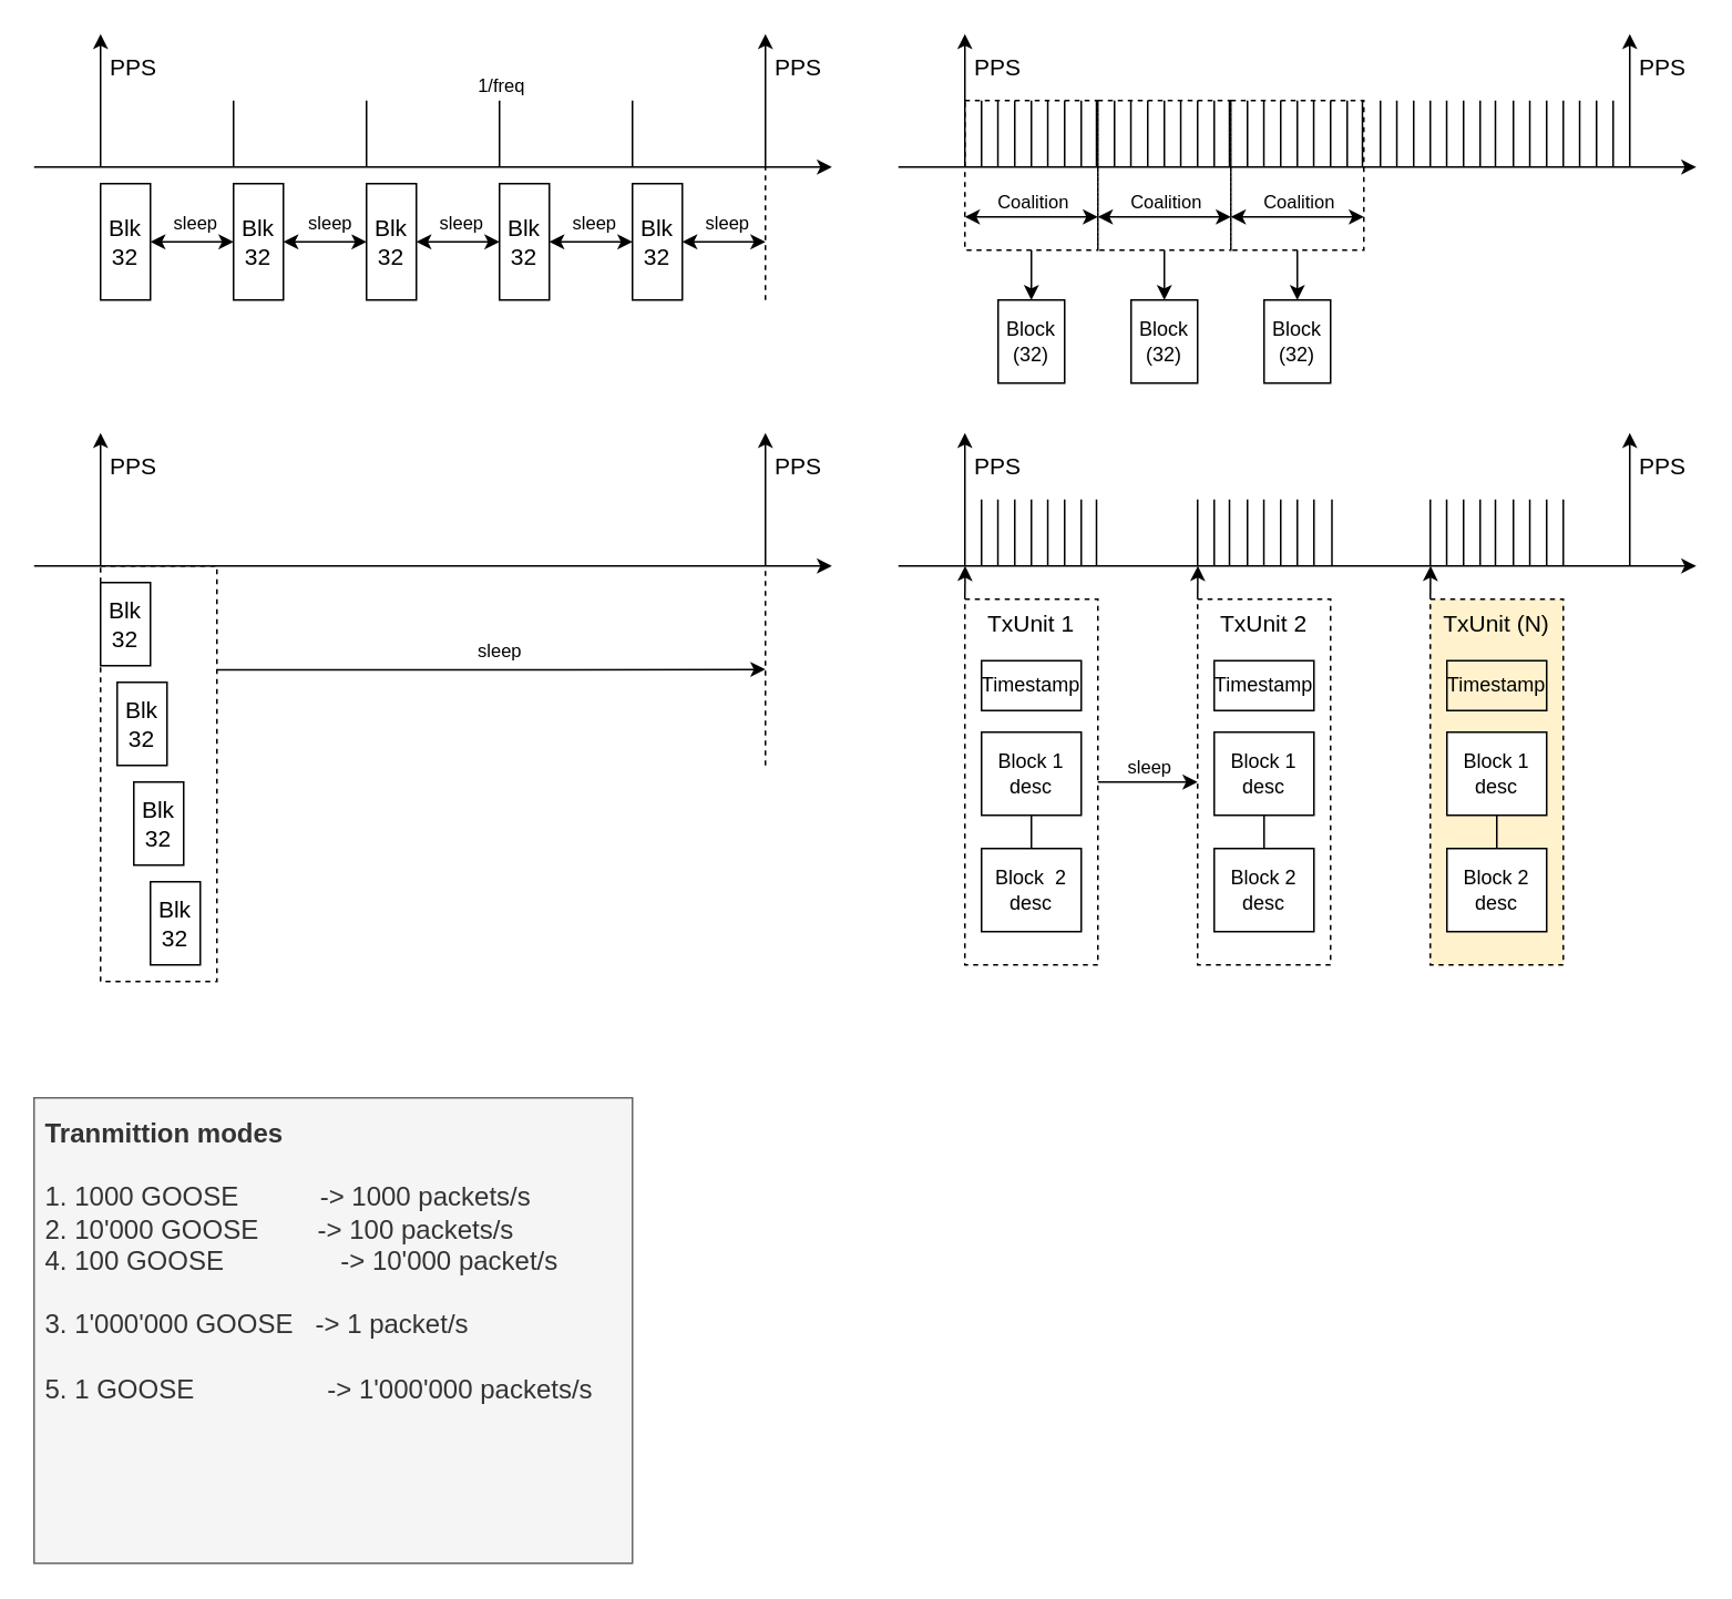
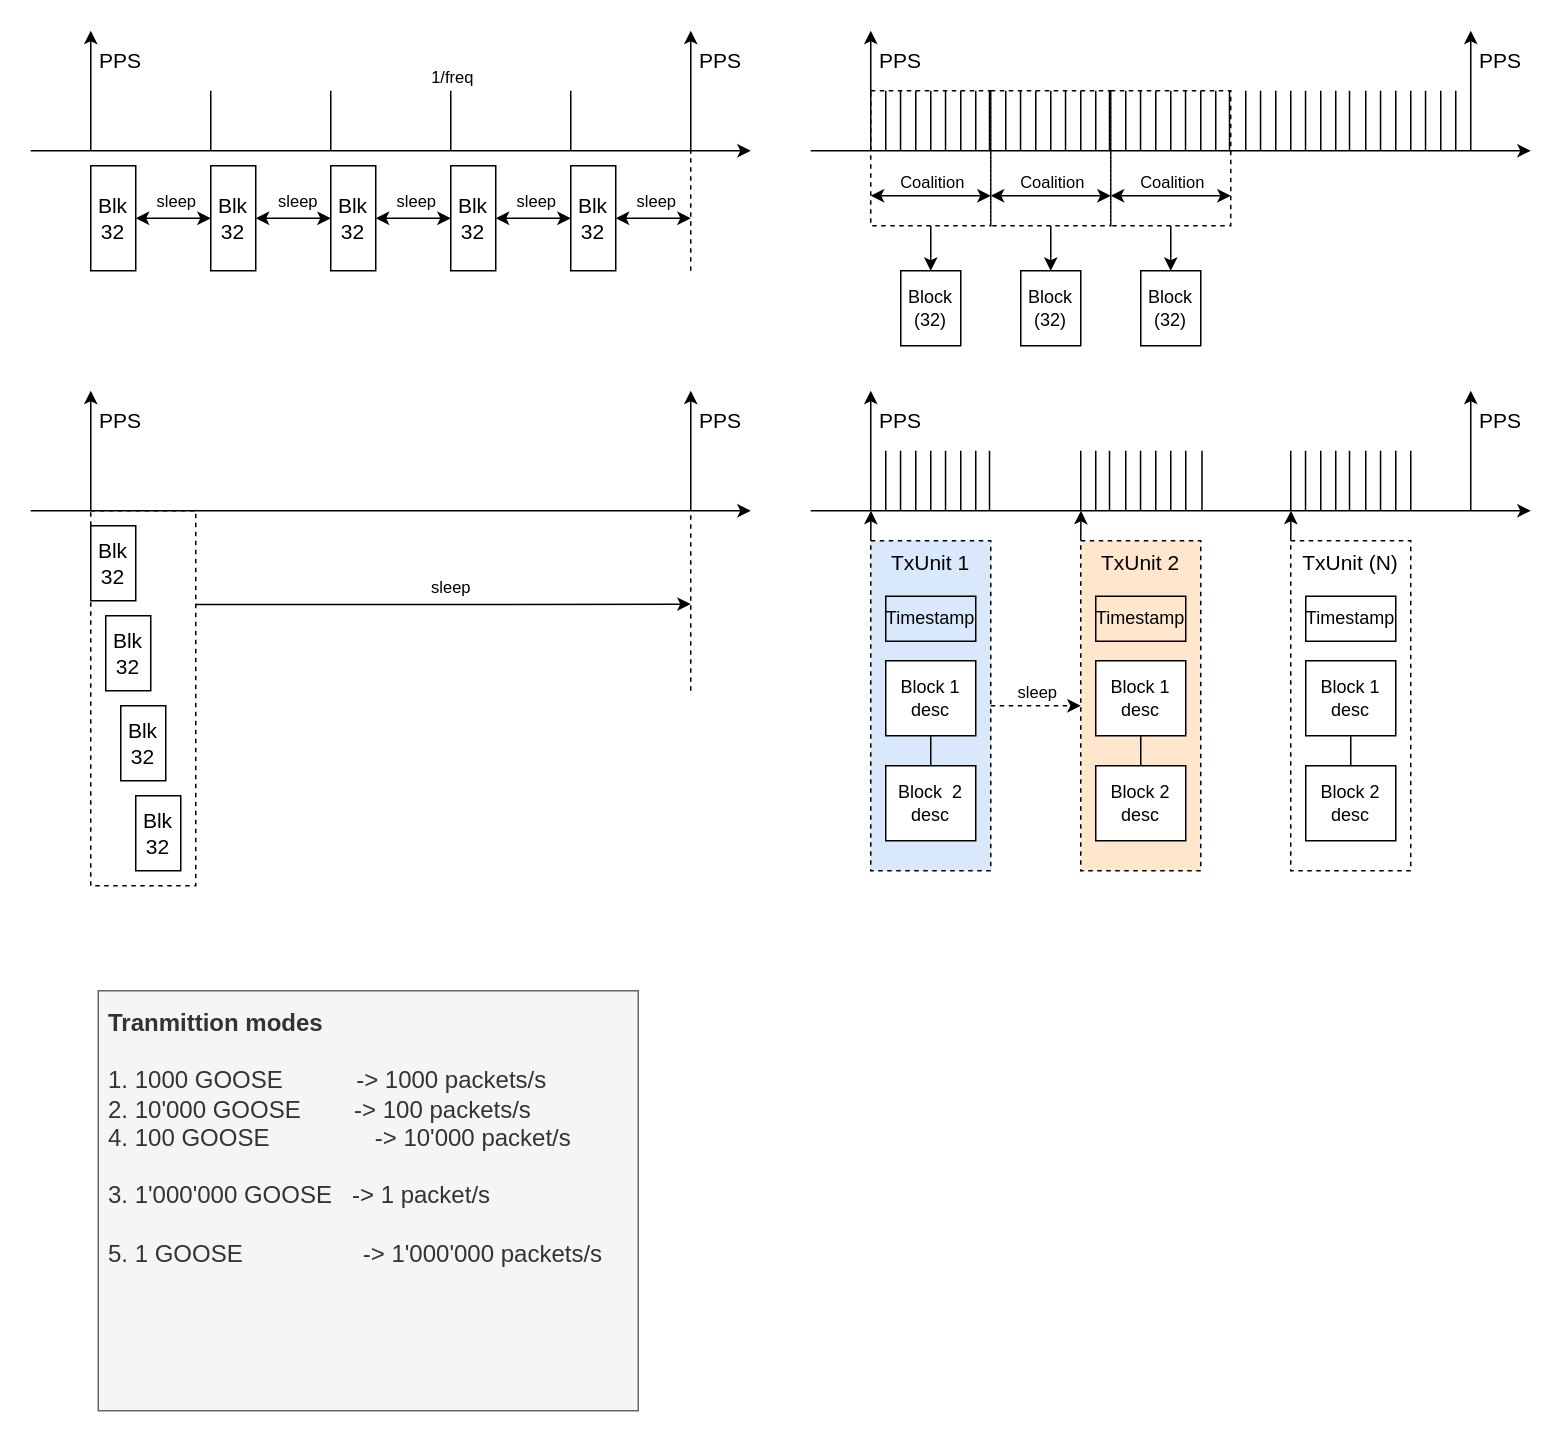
- <mxCell id="137" value="TxUnit 1" style="rounded=0;whiteSpace=wrap;html=1;dashed=1;fontSize=14;verticalAlign=top;" parent="104" vertex="1"><mxGeometry x="40" y="100" width="80" height="220" as="geometry" /></mxCell>
+ <mxCell id="137" value="TxUnit 1" style="rounded=0;whiteSpace=wrap;html=1;dashed=1;fontSize=14;verticalAlign=top;fillColor=#dae8fc;" parent="104" vertex="1"><mxGeometry x="40" y="100" width="80" height="220" as="geometry" /></mxCell>
- <mxCell id="143" value="TxUnit 2" style="rounded=0;whiteSpace=wrap;html=1;dashed=1;fontSize=14;verticalAlign=top;" parent="104" vertex="1"><mxGeometry x="180" y="100" width="80" height="220" as="geometry" /></mxCell>
+ <mxCell id="143" value="TxUnit 2" style="rounded=0;whiteSpace=wrap;html=1;dashed=1;fontSize=14;verticalAlign=top;fillColor=#ffe6cc;" parent="104" vertex="1"><mxGeometry x="180" y="100" width="80" height="220" as="geometry" /></mxCell>
- <mxCell id="151" value="TxUnit (N)" style="rounded=0;whiteSpace=wrap;html=1;dashed=1;fontSize=14;verticalAlign=top;fillColor=#fff2cc;" parent="104" vertex="1"><mxGeometry x="320" y="100" width="80" height="220" as="geometry" /></mxCell>
+ <mxCell id="151" value="TxUnit (N)" style="rounded=0;whiteSpace=wrap;html=1;dashed=1;fontSize=14;verticalAlign=top;" parent="104" vertex="1"><mxGeometry x="320" y="100" width="80" height="220" as="geometry" /></mxCell>
- <mxCell id="144" style="edgeStyle=orthogonalEdgeStyle;rounded=0;orthogonalLoop=1;jettySize=auto;html=1;exitX=1;exitY=0.5;exitDx=0;exitDy=0;entryX=0;entryY=0.5;entryDx=0;entryDy=0;" parent="104" source="137" target="143" edge="1"><mxGeometry relative="1" as="geometry" /></mxCell>
+ <mxCell id="144" style="edgeStyle=orthogonalEdgeStyle;rounded=0;orthogonalLoop=1;jettySize=auto;html=1;exitX=1;exitY=0.5;exitDx=0;exitDy=0;entryX=0;entryY=0.5;entryDx=0;entryDy=0;dashed=1;" parent="104" source="137" target="143" edge="1"><mxGeometry relative="1" as="geometry" /></mxCell>
- <mxCell id="2" value="&lt;b&gt;Tranmittion modes&lt;br style=&quot;font-size: 16px;&quot;&gt;&lt;/b&gt;&lt;br style=&quot;font-size: 16px;&quot;&gt;1. 1000 GOOSE&lt;span style=&quot;border-color: var(--border-color);&quot;&gt;&lt;/span&gt;&lt;span style=&quot;border-color: var(--border-color);&quot;&gt;&lt;span style=&quot;border-color: var(--border-color);&quot;&gt;&amp;nbsp;&amp;nbsp;&amp;nbsp;&amp;nbsp;&lt;span style=&quot;border-color: var(--border-color);&quot;&gt;&lt;span style=&quot;&quot;&gt;&amp;nbsp;&amp;nbsp;&amp;nbsp;&amp;nbsp;&lt;span style=&quot;&quot;&gt;&lt;span style=&quot;&quot;&gt;&amp;nbsp;&amp;nbsp;&amp;nbsp;&lt;/span&gt;&lt;/span&gt;&lt;/span&gt;&lt;/span&gt;&lt;/span&gt;&lt;/span&gt;-&amp;gt; 1000 packets/s&lt;br style=&quot;border-color: var(--border-color);&quot;&gt;2. 10'000 GOOSE&lt;span style=&quot;border-color: var(--border-color);&quot;&gt;&lt;span style=&quot;border-color: var(--border-color);&quot;&gt;&amp;nbsp;&amp;nbsp;&amp;nbsp;&amp;nbsp;&lt;span style=&quot;border-color: var(--border-color);&quot;&gt;&lt;span style=&quot;&quot;&gt;&amp;nbsp;&amp;nbsp;&amp;nbsp;&amp;nbsp;&lt;/span&gt;&lt;/span&gt;&lt;/span&gt;&lt;/span&gt;-&amp;gt; 100 packets/s&lt;br&gt;4. 100 GOOSE&amp;nbsp;&amp;nbsp;&amp;nbsp;&amp;nbsp;&lt;span style=&quot;border-color: var(--border-color);&quot;&gt;&lt;span style=&quot;border-color: var(--border-color);&quot;&gt;&amp;nbsp;&amp;nbsp;&amp;nbsp;&amp;nbsp;&lt;span style=&quot;border-color: var(--border-color);&quot;&gt;&lt;span style=&quot;border-color: var(--border-color);&quot;&gt;&amp;nbsp;&amp;nbsp;&amp;nbsp;&amp;nbsp;&lt;span style=&quot;border-color: var(--border-color);&quot;&gt;&lt;span style=&quot;white-space: pre;&quot;&gt;&amp;nbsp;&lt;span style=&quot;white-space: pre;&quot;&gt;&#09;&lt;/span&gt;&lt;/span&gt;&lt;/span&gt;&lt;/span&gt;&lt;/span&gt;&lt;/span&gt;&lt;/span&gt;-&amp;gt; 10'000 packet/s&lt;br&gt;&lt;br&gt;3. 1'000'000 GOOSE&#09;&lt;span style=&quot;&quot;&gt;&lt;span style=&quot;&quot;&gt;&amp;nbsp;&amp;nbsp;&lt;/span&gt;&lt;/span&gt;-&amp;gt; 1 packet/s&lt;br&gt;&lt;br&gt;5. 1 GOOSE&amp;nbsp;&amp;nbsp;&amp;nbsp;&amp;nbsp;&lt;span style=&quot;border-color: var(--border-color);&quot;&gt;&amp;nbsp;&amp;nbsp;&amp;nbsp;&amp;nbsp;&lt;/span&gt;&lt;span style=&quot;border-color: var(--border-color);&quot;&gt;&lt;span style=&quot;border-color: var(--border-color);&quot;&gt;&amp;nbsp;&amp;nbsp;&amp;nbsp;&amp;nbsp;&lt;span style=&quot;border-color: var(--border-color);&quot;&gt;&lt;span style=&quot;border-color: var(--border-color);&quot;&gt;&amp;nbsp;&amp;nbsp;&amp;nbsp;&amp;nbsp;&lt;span style=&quot;&quot;&gt;&lt;span style=&quot;white-space: pre;&quot;&gt;&amp;nbsp;&amp;nbsp;-&lt;/span&gt;&lt;/span&gt;&lt;/span&gt;&lt;/span&gt;&lt;/span&gt;&lt;/span&gt;&amp;gt; 1'000'000 packets/s" style="text;html=1;align=left;verticalAlign=top;whiteSpace=wrap;rounded=0;spacingLeft=5;spacingTop=5;fontSize=16;labelBackgroundColor=none;labelBorderColor=none;fillColor=#f5f5f5;fontColor=#333333;strokeColor=#666666;" parent="1" vertex="1"><mxGeometry x="20" y="660" width="360" height="280" as="geometry" /></mxCell>
+ <mxCell id="2" value="&lt;b&gt;Tranmittion modes&lt;br style=&quot;font-size: 16px;&quot;&gt;&lt;/b&gt;&lt;br style=&quot;font-size: 16px;&quot;&gt;1. 1000 GOOSE&lt;span style=&quot;border-color: var(--border-color);&quot;&gt;&lt;/span&gt;&lt;span style=&quot;border-color: var(--border-color);&quot;&gt;&lt;span style=&quot;border-color: var(--border-color);&quot;&gt;&amp;nbsp;&amp;nbsp;&amp;nbsp;&amp;nbsp;&lt;span style=&quot;border-color: var(--border-color);&quot;&gt;&lt;span style=&quot;&quot;&gt;&amp;nbsp;&amp;nbsp;&amp;nbsp;&amp;nbsp;&lt;span style=&quot;&quot;&gt;&lt;span style=&quot;&quot;&gt;&amp;nbsp;&amp;nbsp;&amp;nbsp;&lt;/span&gt;&lt;/span&gt;&lt;/span&gt;&lt;/span&gt;&lt;/span&gt;&lt;/span&gt;-&amp;gt; 1000 packets/s&lt;br style=&quot;border-color: var(--border-color);&quot;&gt;2. 10'000 GOOSE&lt;span style=&quot;border-color: var(--border-color);&quot;&gt;&lt;span style=&quot;border-color: var(--border-color);&quot;&gt;&amp;nbsp;&amp;nbsp;&amp;nbsp;&amp;nbsp;&lt;span style=&quot;border-color: var(--border-color);&quot;&gt;&lt;span style=&quot;&quot;&gt;&amp;nbsp;&amp;nbsp;&amp;nbsp;&amp;nbsp;&lt;/span&gt;&lt;/span&gt;&lt;/span&gt;&lt;/span&gt;-&amp;gt; 100 packets/s&lt;br&gt;4. 100 GOOSE&amp;nbsp;&amp;nbsp;&amp;nbsp;&amp;nbsp;&lt;span style=&quot;border-color: var(--border-color);&quot;&gt;&lt;span style=&quot;border-color: var(--border-color);&quot;&gt;&amp;nbsp;&amp;nbsp;&amp;nbsp;&amp;nbsp;&lt;span style=&quot;border-color: var(--border-color);&quot;&gt;&lt;span style=&quot;border-color: var(--border-color);&quot;&gt;&amp;nbsp;&amp;nbsp;&amp;nbsp;&amp;nbsp;&lt;span style=&quot;border-color: var(--border-color);&quot;&gt;&lt;span style=&quot;white-space: pre;&quot;&gt;&amp;nbsp;&lt;span style=&quot;white-space: pre;&quot;&gt;&#09;&lt;/span&gt;&lt;/span&gt;&lt;/span&gt;&lt;/span&gt;&lt;/span&gt;&lt;/span&gt;&lt;/span&gt;-&amp;gt; 10'000 packet/s&lt;br&gt;&lt;br&gt;3. 1'000'000 GOOSE&#09;&lt;span style=&quot;&quot;&gt;&lt;span style=&quot;&quot;&gt;&amp;nbsp;&amp;nbsp;&lt;/span&gt;&lt;/span&gt;-&amp;gt; 1 packet/s&lt;br&gt;&lt;br&gt;5. 1 GOOSE&amp;nbsp;&amp;nbsp;&amp;nbsp;&amp;nbsp;&lt;span style=&quot;border-color: var(--border-color);&quot;&gt;&amp;nbsp;&amp;nbsp;&amp;nbsp;&amp;nbsp;&lt;/span&gt;&lt;span style=&quot;border-color: var(--border-color);&quot;&gt;&lt;span style=&quot;border-color: var(--border-color);&quot;&gt;&amp;nbsp;&amp;nbsp;&amp;nbsp;&amp;nbsp;&lt;span style=&quot;border-color: var(--border-color);&quot;&gt;&lt;span style=&quot;border-color: var(--border-color);&quot;&gt;&amp;nbsp;&amp;nbsp;&amp;nbsp;&amp;nbsp;&lt;span style=&quot;&quot;&gt;&lt;span style=&quot;white-space: pre;&quot;&gt;&amp;nbsp;&amp;nbsp;-&lt;/span&gt;&lt;/span&gt;&lt;/span&gt;&lt;/span&gt;&lt;/span&gt;&lt;/span&gt;&amp;gt; 1'000'000 packets/s" style="text;html=1;align=left;verticalAlign=top;whiteSpace=wrap;rounded=0;spacingLeft=5;spacingTop=5;fontSize=16;labelBackgroundColor=none;labelBorderColor=none;fillColor=#f5f5f5;fontColor=#333333;strokeColor=#666666;" parent="1" vertex="1"><mxGeometry x="65" y="660" width="360" height="280" as="geometry" /></mxCell>
